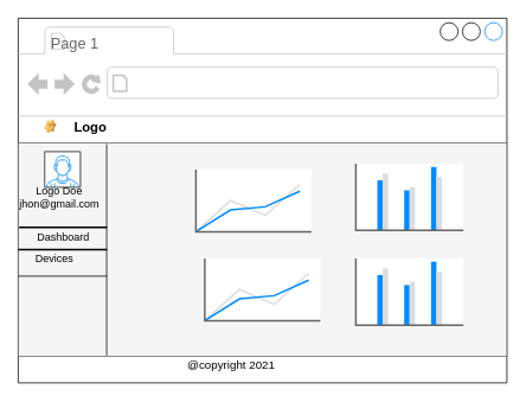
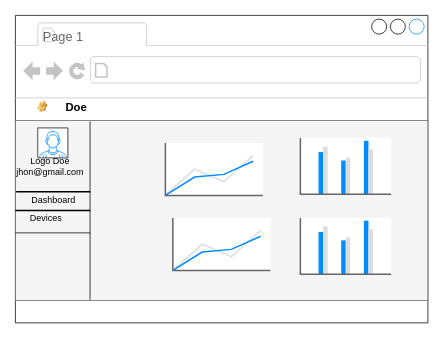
- <mxCell id="16" value="&lt;font style=&quot;font-size: 15px&quot;&gt;Logo&lt;/font&gt;" style="text;strokeColor=none;fillColor=none;html=1;fontSize=24;fontStyle=1;verticalAlign=middle;align=center;" vertex="1" parent="2"><mxGeometry x="31" y="100" width="100" height="40" as="geometry" /></mxCell>
+ <mxCell id="16" value="&lt;font style=&quot;font-size: 15px&quot;&gt;Doe&lt;/font&gt;" style="text;strokeColor=none;fillColor=none;html=1;fontSize=24;fontStyle=1;verticalAlign=middle;align=center;" vertex="1" parent="2"><mxGeometry x="31" y="100" width="100" height="40" as="geometry" /></mxCell>
- <mxCell id="11" value="&lt;font style=&quot;font-size: 13px&quot;&gt;@copyright 2021&lt;/font&gt;" style="text;html=1;strokeColor=none;fillColor=none;align=center;verticalAlign=middle;whiteSpace=wrap;rounded=0;" vertex="1" parent="2"><mxGeometry x="120" y="380" width="240" height="20" as="geometry" /></mxCell>
